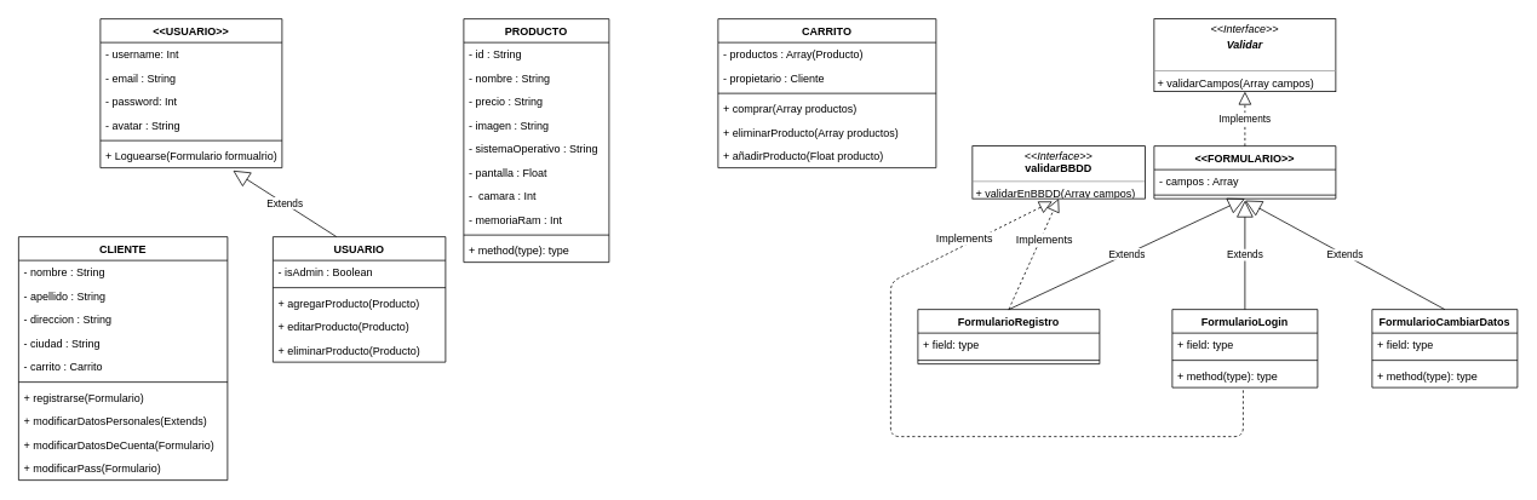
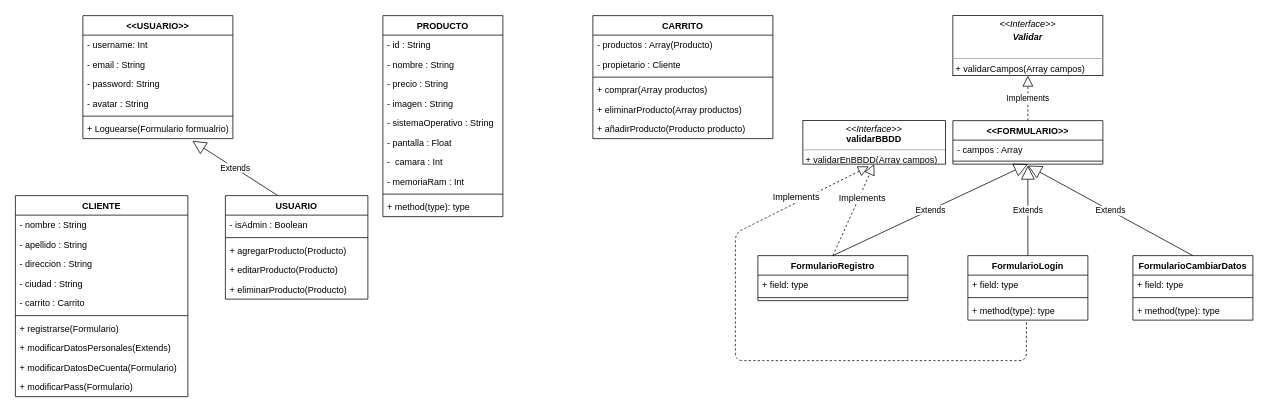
- <mxCell id="5" value="- password: Int" style="text;strokeColor=none;fillColor=none;align=left;verticalAlign=top;spacingLeft=4;spacingRight=4;overflow=hidden;rotatable=0;points=[[0,0.5],[1,0.5]];portConstraint=eastwest;" vertex="1" parent="2"><mxGeometry y="78" width="200" height="26" as="geometry" /></mxCell>
+ <mxCell id="5" value="- password: String" style="text;strokeColor=none;fillColor=none;align=left;verticalAlign=top;spacingLeft=4;spacingRight=4;overflow=hidden;rotatable=0;points=[[0,0.5],[1,0.5]];portConstraint=eastwest;" vertex="1" parent="2"><mxGeometry y="78" width="200" height="26" as="geometry" /></mxCell>
- <mxCell id="44" value="+ añadirProducto(Float producto)" style="text;strokeColor=none;fillColor=none;align=left;verticalAlign=top;spacingLeft=4;spacingRight=4;overflow=hidden;rotatable=0;points=[[0,0.5],[1,0.5]];portConstraint=eastwest;" vertex="1" parent="38"><mxGeometry y="138" width="240" height="26" as="geometry" /></mxCell>
+ <mxCell id="44" value="+ añadirProducto(Producto producto)" style="text;strokeColor=none;fillColor=none;align=left;verticalAlign=top;spacingLeft=4;spacingRight=4;overflow=hidden;rotatable=0;points=[[0,0.5],[1,0.5]];portConstraint=eastwest;" vertex="1" parent="38"><mxGeometry y="138" width="240" height="26" as="geometry" /></mxCell>
